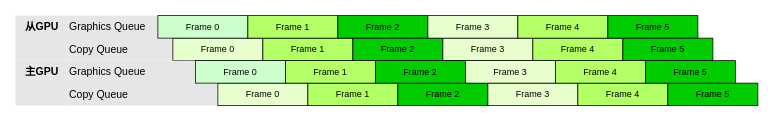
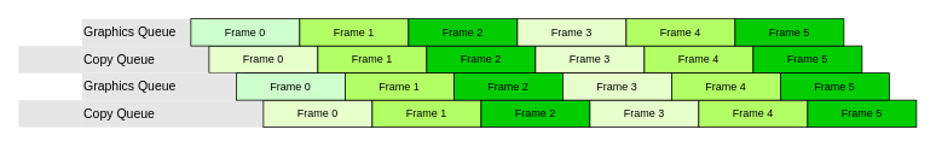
- <mxCell id="2" value="&lt;font style=&quot;font-size: 14px;&quot;&gt;&lt;b style=&quot;&quot;&gt;从GPU&lt;/b&gt;&lt;/font&gt;" style="text;html=1;align=center;verticalAlign=middle;resizable=0;points=[];autosize=1;strokeColor=none;fillColor=#E6E6E6;gradientColor=none;" vertex="1" parent="1"><mxGeometry x="20" y="20" width="70" height="30" as="geometry" /></mxCell>
- <mxCell id="20" value="&lt;font style=&quot;font-size: 14px;&quot;&gt;&lt;b style=&quot;&quot;&gt;主GPU&lt;/b&gt;&lt;/font&gt;" style="text;html=1;align=center;verticalAlign=middle;resizable=0;points=[];autosize=1;strokeColor=none;fillColor=#E6E6E6;gradientColor=none;" vertex="1" parent="1"><mxGeometry x="20" y="80" width="70" height="30" as="geometry" /></mxCell>
